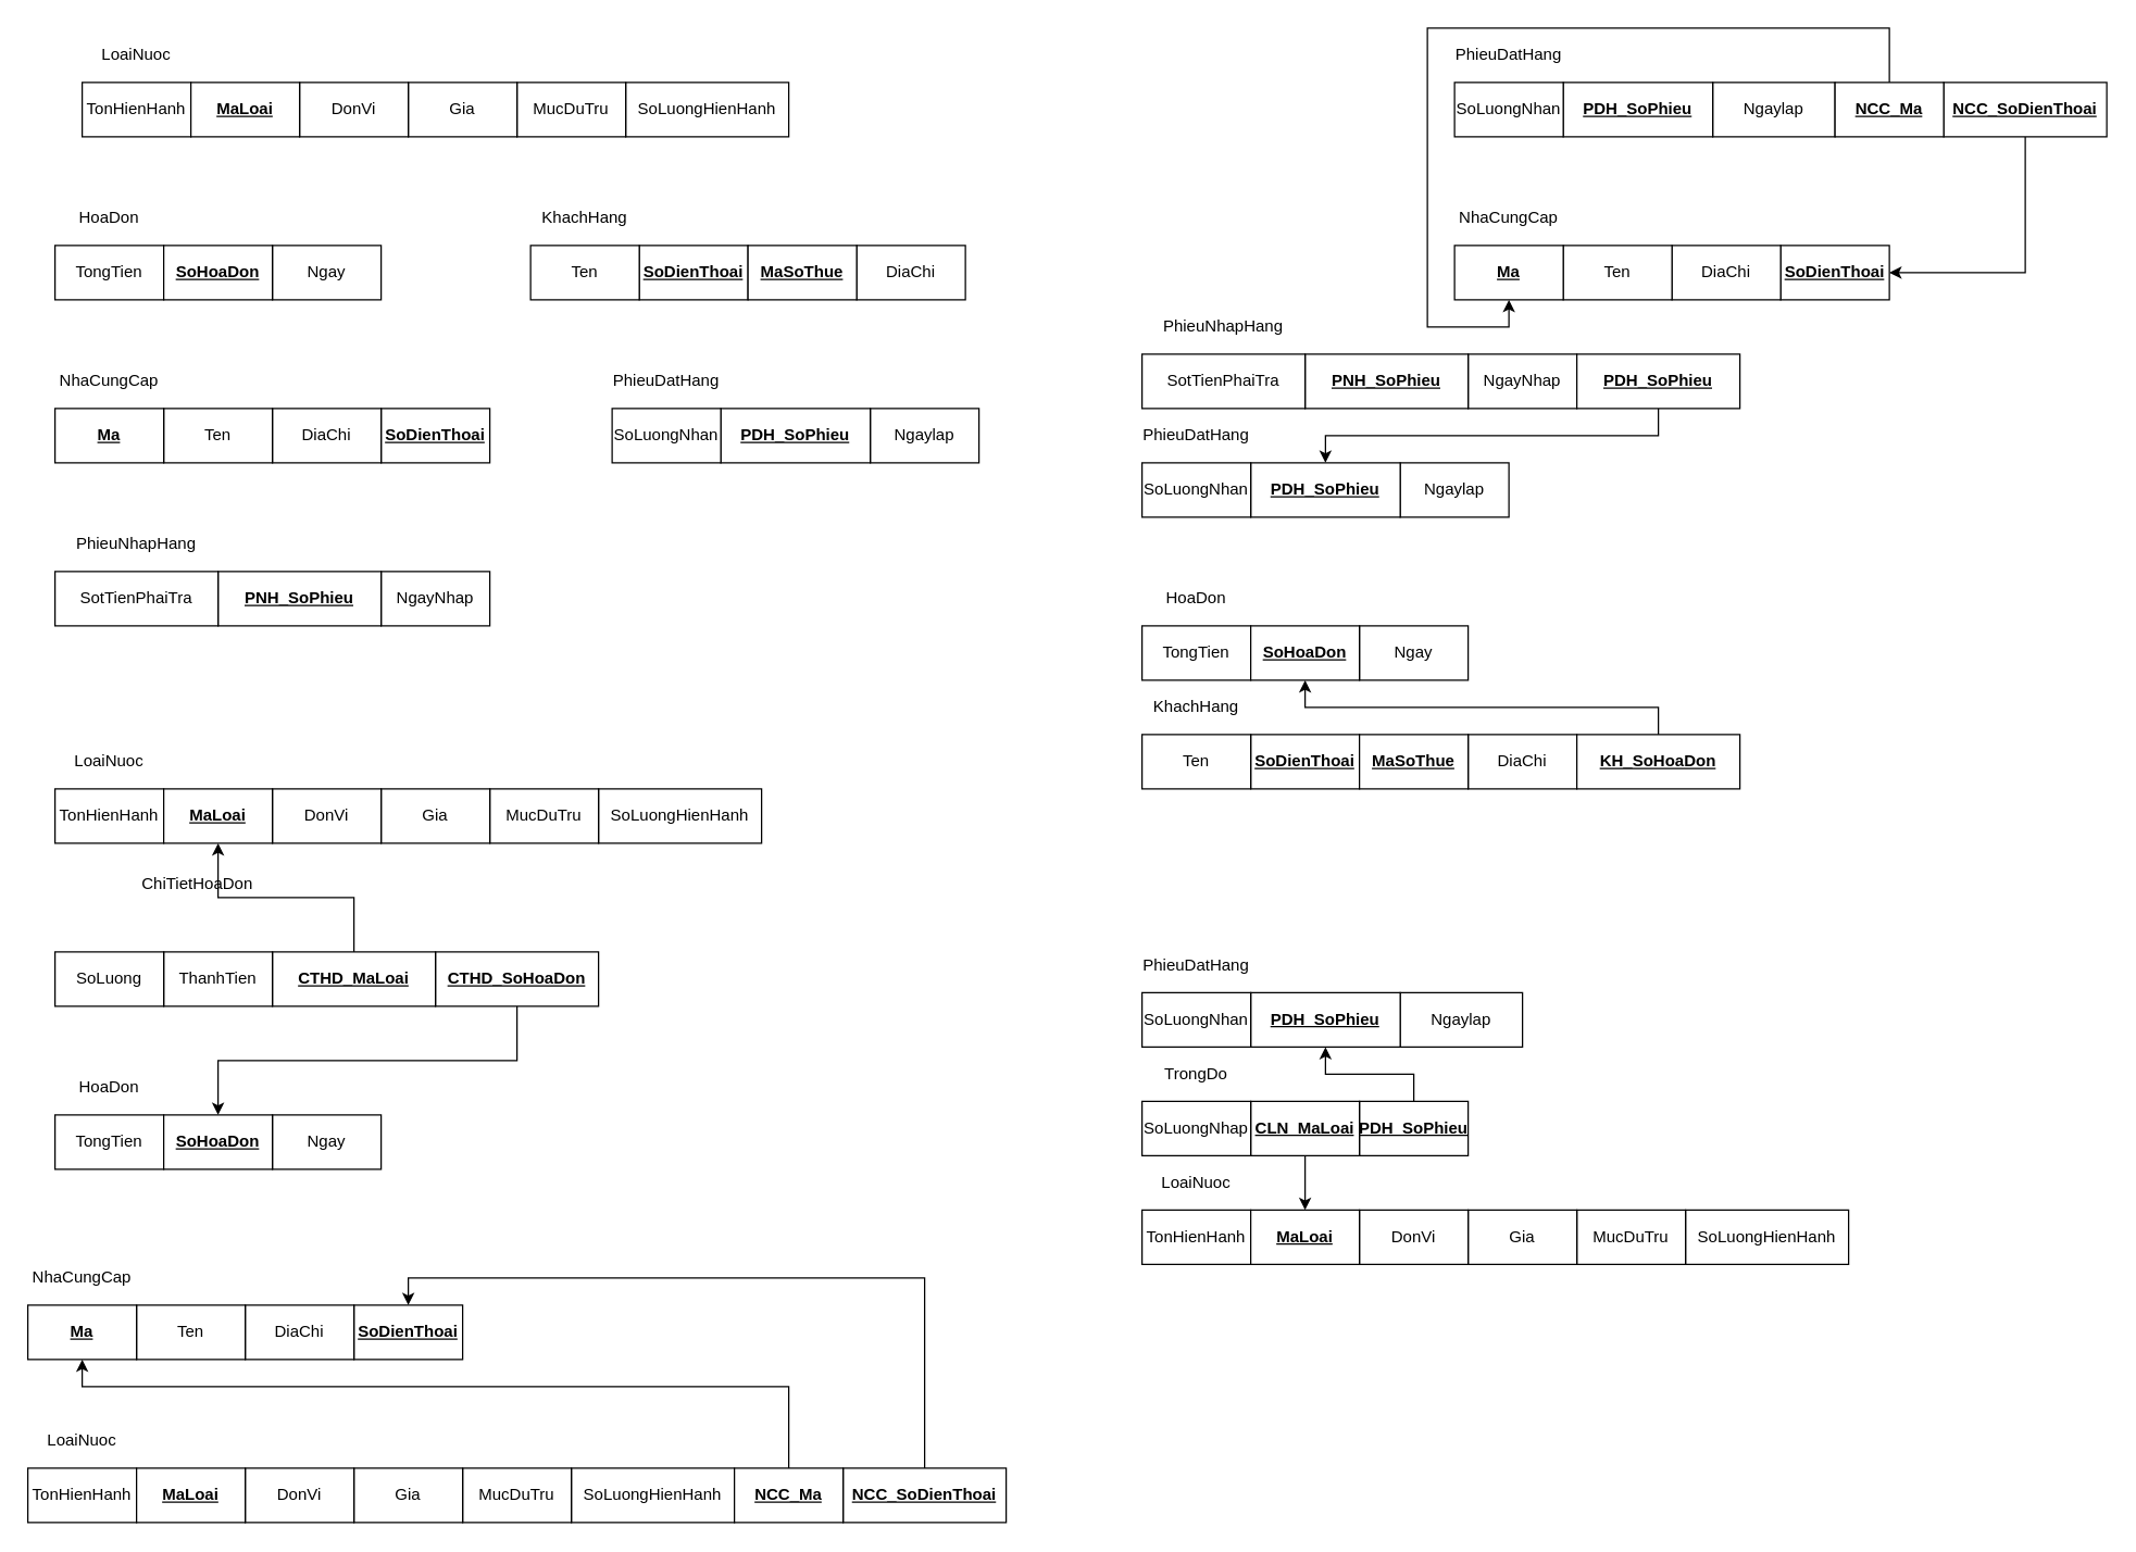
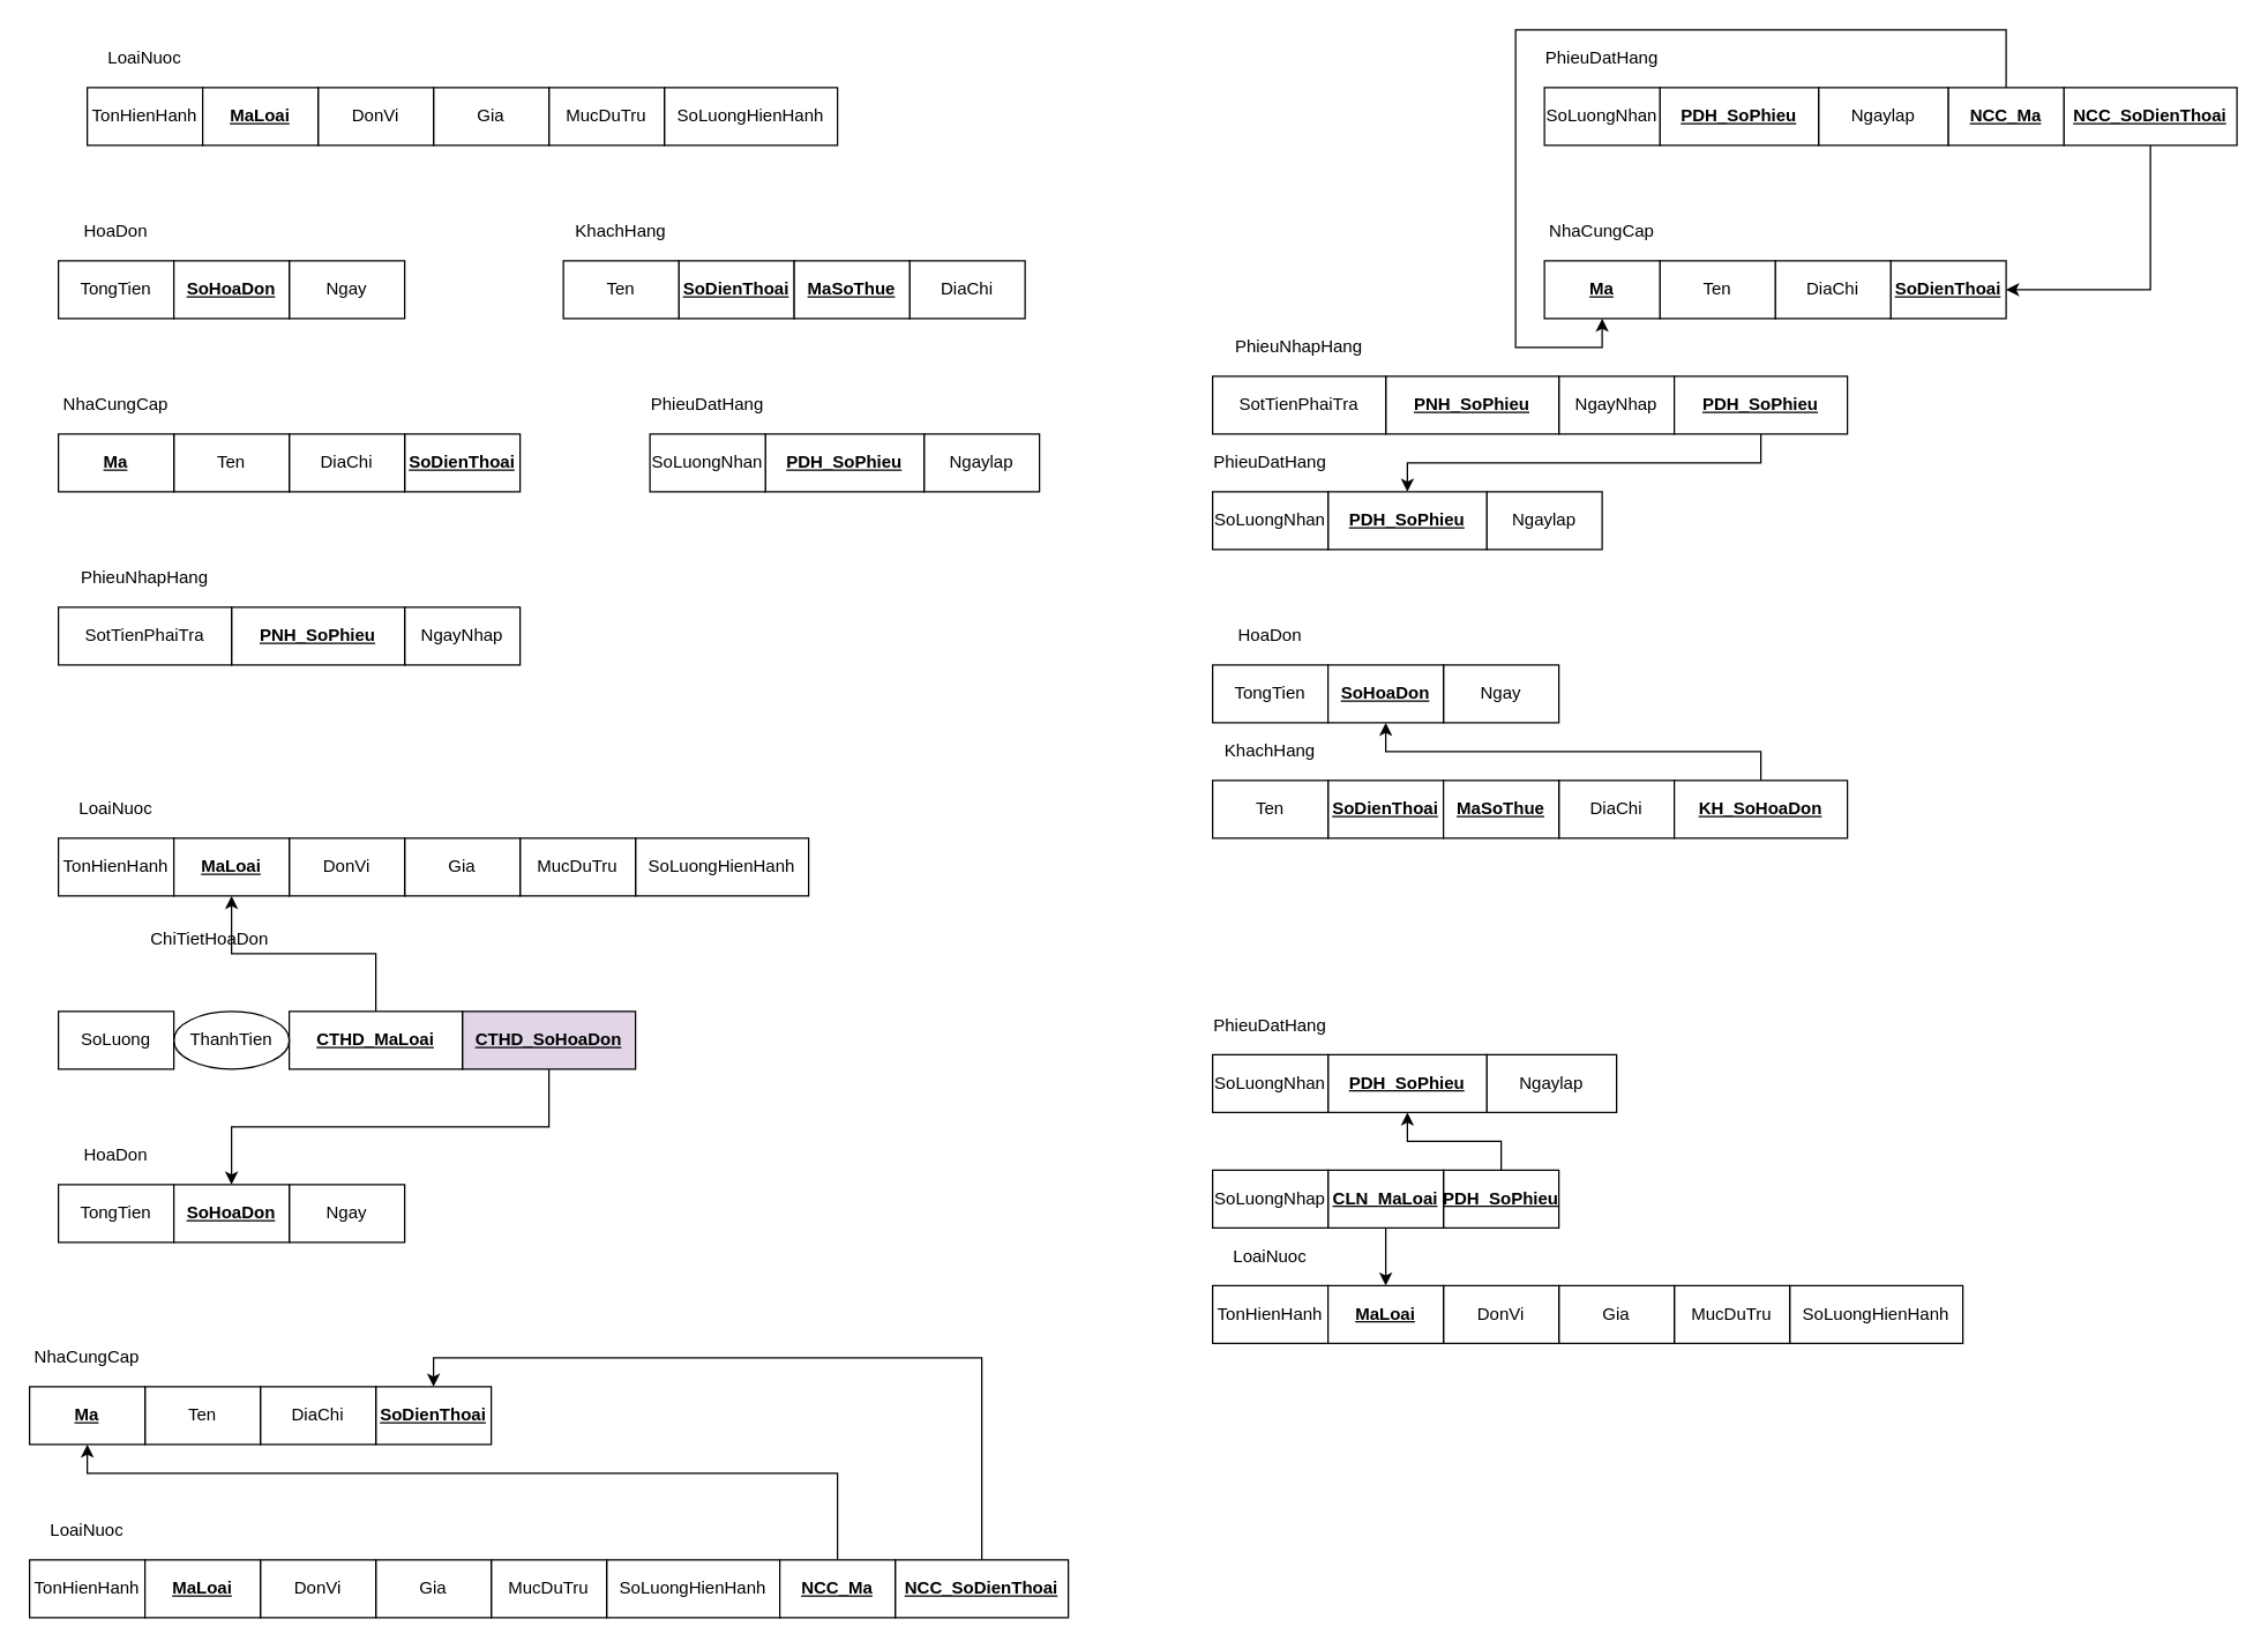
- <mxCell id="48" value="ThanhTien" style="rounded=0;whiteSpace=wrap;html=1;" parent="1" vertex="1"><mxGeometry x="120" y="700" width="80" height="40" as="geometry" /></mxCell>
+ <mxCell id="48" value="ThanhTien" style="ellipse;whiteSpace=wrap;html=1;" parent="1" vertex="1"><mxGeometry x="120" y="700" width="80" height="40" as="geometry" /></mxCell>
- <mxCell id="45" value="&lt;b&gt;&lt;u&gt;CTHD_SoHoaDon&lt;/u&gt;&lt;/b&gt;" style="rounded=0;whiteSpace=wrap;html=1;" parent="1" vertex="1"><mxGeometry x="320" y="700" width="120" height="40" as="geometry" /></mxCell>
+ <mxCell id="45" value="&lt;b&gt;&lt;u&gt;CTHD_SoHoaDon&lt;/u&gt;&lt;/b&gt;" style="rounded=0;whiteSpace=wrap;html=1;fillColor=#e1d5e7;" parent="1" vertex="1"><mxGeometry x="320" y="700" width="120" height="40" as="geometry" /></mxCell>
- <mxCell id="73" value="TrongDo" style="text;html=1;strokeColor=none;fillColor=none;align=center;verticalAlign=middle;whiteSpace=wrap;rounded=0;" parent="1" vertex="1"><mxGeometry x="840" y="770" width="80" height="40" as="geometry" /></mxCell>
